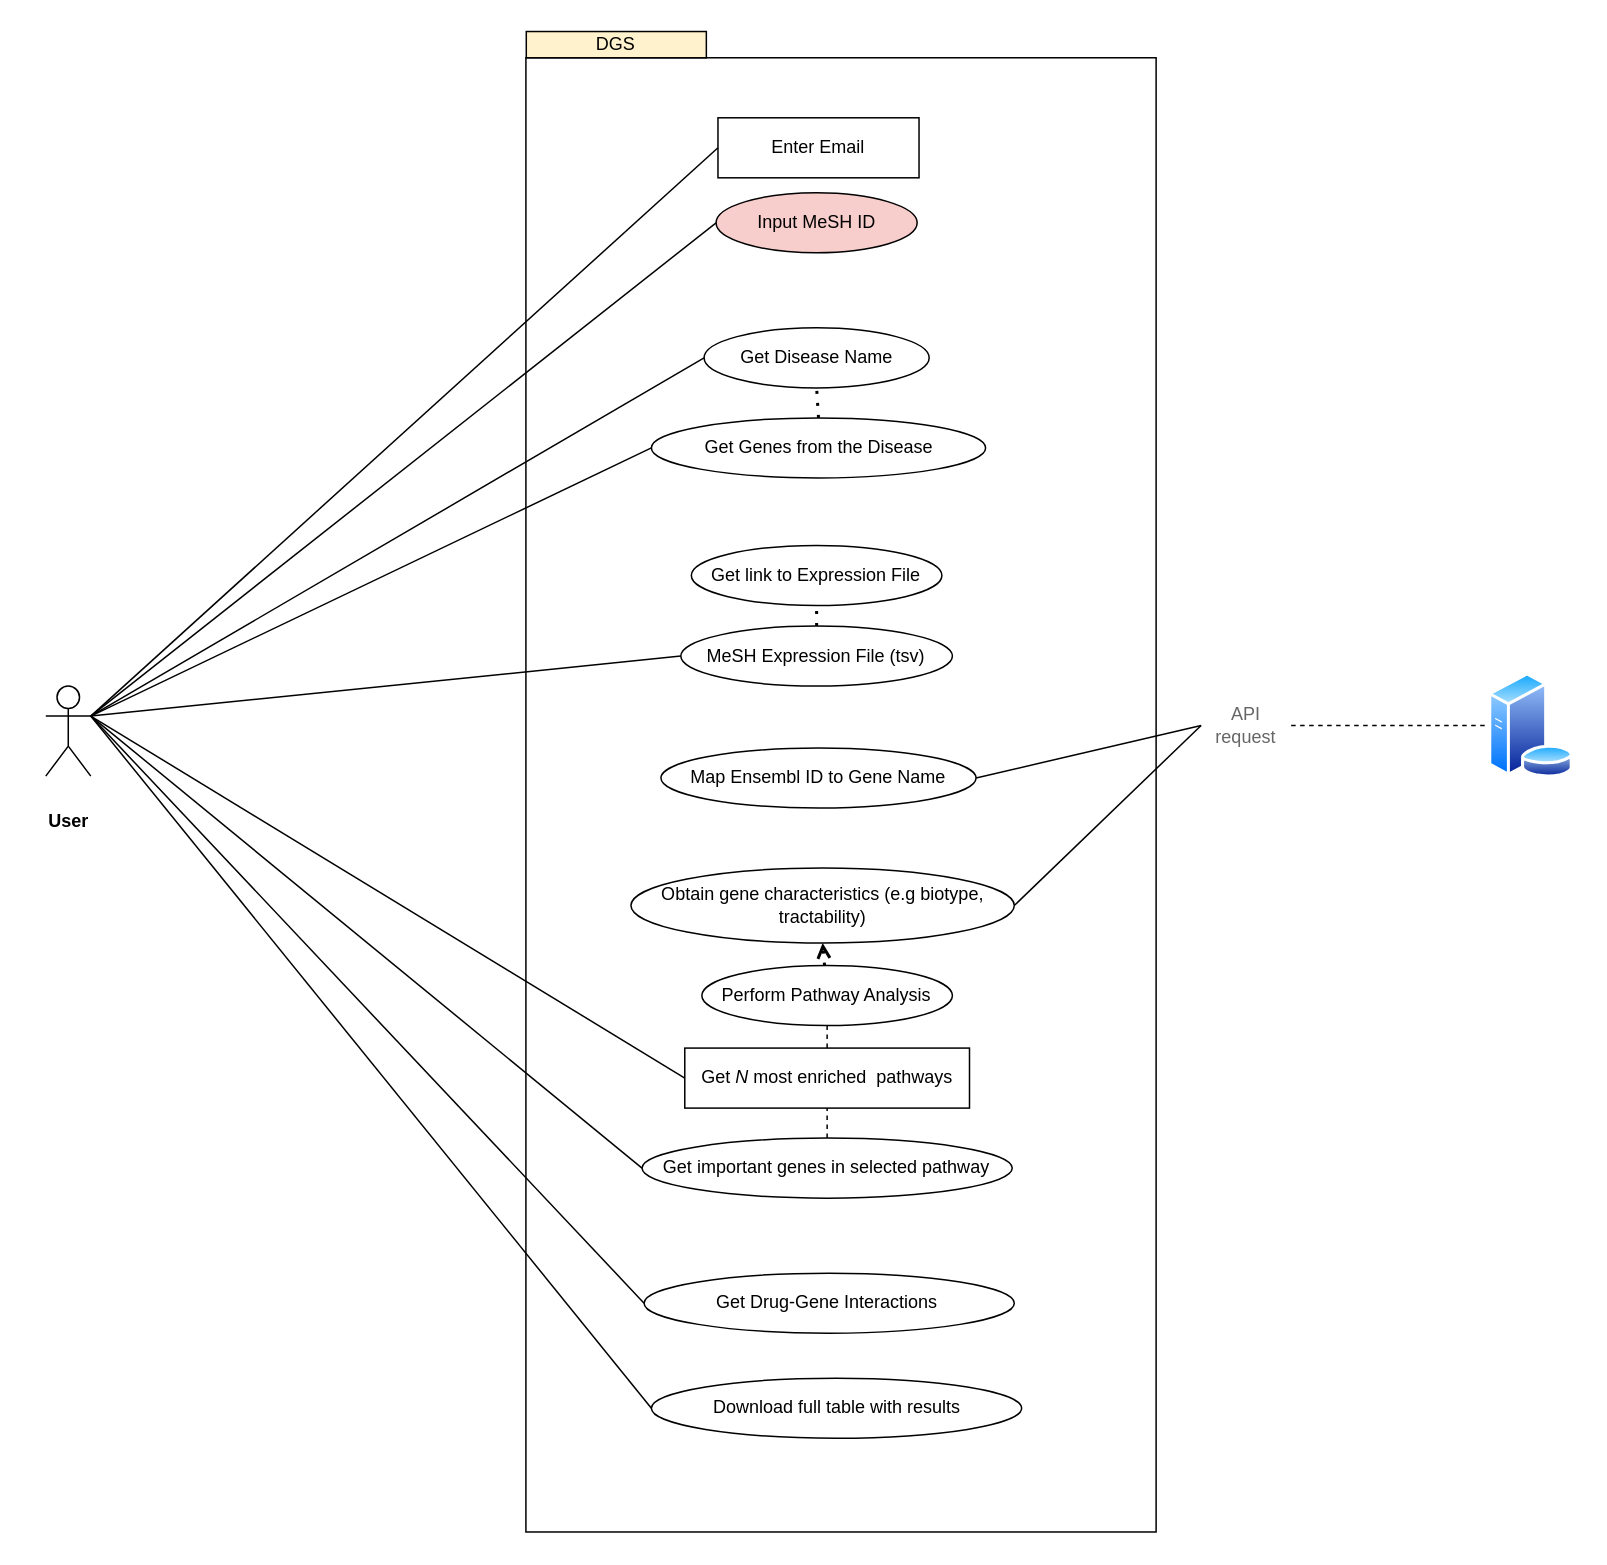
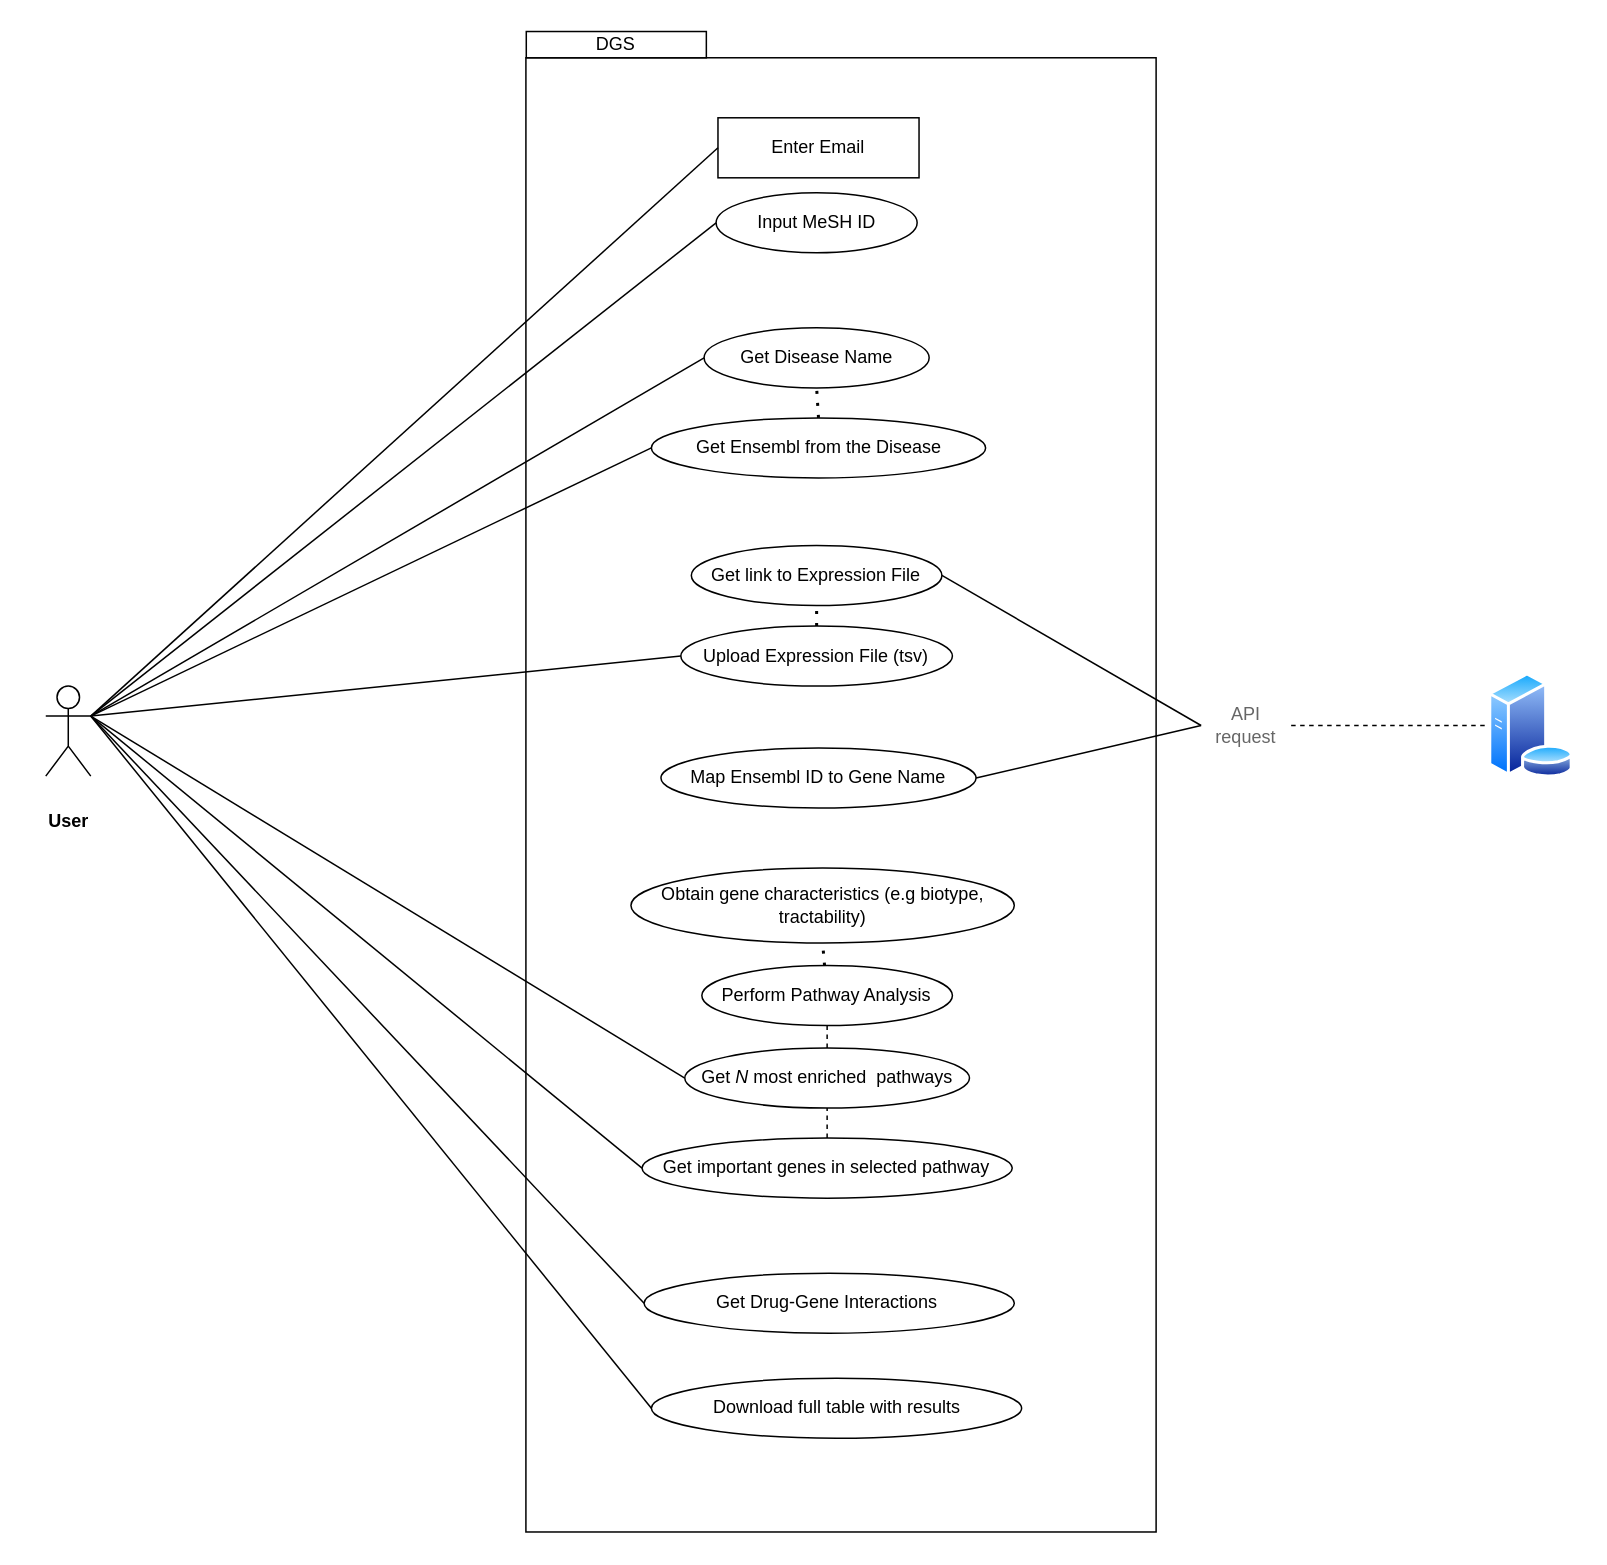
- <mxCell id="26" value="DGS" style="rounded=0;whiteSpace=wrap;html=1;fillColor=#fff2cc;" vertex="1" parent="1"><mxGeometry x="350.25" y="20.5" width="120" height="17.5" as="geometry" /></mxCell>
+ <mxCell id="26" value="DGS" style="rounded=0;whiteSpace=wrap;html=1;" vertex="1" parent="1"><mxGeometry x="350.25" y="20.5" width="120" height="17.5" as="geometry" /></mxCell>
- <mxCell id="7" value="Input MeSH ID" style="ellipse;whiteSpace=wrap;html=1;fillColor=#f8cecc;" vertex="1" parent="1"><mxGeometry x="476.75" y="128" width="134" height="40" as="geometry" /></mxCell>
+ <mxCell id="7" value="Input MeSH ID" style="ellipse;whiteSpace=wrap;html=1;" vertex="1" parent="1"><mxGeometry x="476.75" y="128" width="134" height="40" as="geometry" /></mxCell>
- <mxCell id="27" value="Get Genes from the Disease" style="ellipse;whiteSpace=wrap;html=1;" vertex="1" parent="1"><mxGeometry x="433.63" y="278" width="222.75" height="40" as="geometry" /></mxCell>
+ <mxCell id="27" value="Get Ensembl from the Disease" style="ellipse;whiteSpace=wrap;html=1;" vertex="1" parent="1"><mxGeometry x="433.63" y="278" width="222.75" height="40" as="geometry" /></mxCell>
+ <mxCell id="17" value="" style="endArrow=none;html=1;rounded=0;exitX=1;exitY=0.5;exitDx=0;exitDy=0;entryX=0;entryY=0.5;entryDx=0;entryDy=0;" edge="1" parent="1" source="13" target="15"><mxGeometry width="50" height="50" relative="1" as="geometry"><mxPoint x="680" y="358" as="sourcePoint" /><mxPoint x="730" y="308" as="targetPoint" /></mxGeometry></mxCell>
- <mxCell id="9" value="MeSH Expression File (tsv)" style="ellipse;whiteSpace=wrap;html=1;" vertex="1" parent="1"><mxGeometry x="453.25" y="416.75" width="181" height="40" as="geometry" /></mxCell>
+ <mxCell id="9" value="Upload Expression File (tsv)" style="ellipse;whiteSpace=wrap;html=1;" vertex="1" parent="1"><mxGeometry x="453.25" y="416.75" width="181" height="40" as="geometry" /></mxCell>
- <mxCell id="22" value="" style="endArrow=none;html=1;rounded=0;entryX=0;entryY=0.5;entryDx=0;entryDy=0;exitX=1;exitY=0.5;exitDx=0;exitDy=0;" edge="1" parent="1" source="21" target="15"><mxGeometry width="50" height="50" relative="1" as="geometry"><mxPoint x="580" y="408" as="sourcePoint" /><mxPoint x="630" y="358" as="targetPoint" /></mxGeometry></mxCell>
- <mxCell id="23" value="" style="endArrow=open;dashed=1;html=1;dashPattern=1 3;strokeWidth=2;rounded=0;entryX=0.5;entryY=1;entryDx=0;entryDy=0;" edge="1" parent="1" source="25" target="21"><mxGeometry width="50" height="50" relative="1" as="geometry"><mxPoint x="480" y="488" as="sourcePoint" /><mxPoint x="530" y="438" as="targetPoint" /></mxGeometry></mxCell>
+ <mxCell id="23" value="" style="endArrow=none;dashed=1;html=1;dashPattern=1 3;strokeWidth=2;rounded=0;entryX=0.5;entryY=1;entryDx=0;entryDy=0;" edge="1" parent="1" source="25" target="21"><mxGeometry width="50" height="50" relative="1" as="geometry"><mxPoint x="480" y="488" as="sourcePoint" /><mxPoint x="530" y="438" as="targetPoint" /></mxGeometry></mxCell>
- <mxCell id="31" value="Get &lt;i&gt;N&lt;/i&gt; most enriched&amp;nbsp; pathways" style="whiteSpace=wrap;html=1;rounded=0;" vertex="1" parent="1"><mxGeometry x="455.88" y="698" width="189.75" height="40" as="geometry" /></mxCell>
+ <mxCell id="31" value="Get &lt;i&gt;N&lt;/i&gt; most enriched&amp;nbsp; pathways" style="ellipse;whiteSpace=wrap;html=1;" vertex="1" parent="1"><mxGeometry x="455.88" y="698" width="189.75" height="40" as="geometry" /></mxCell>
